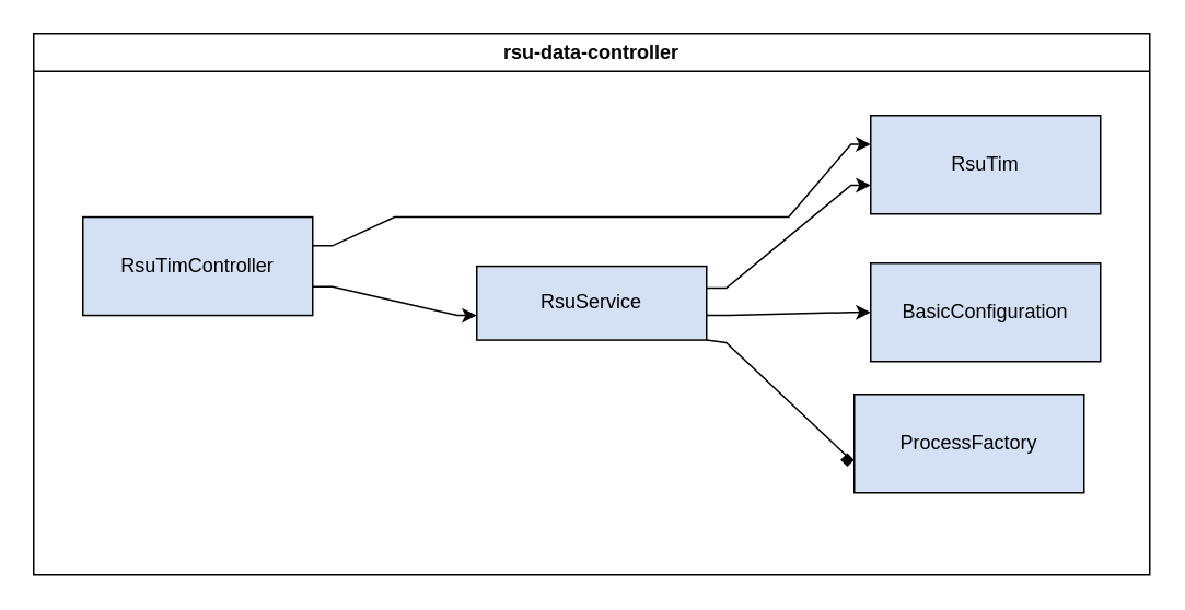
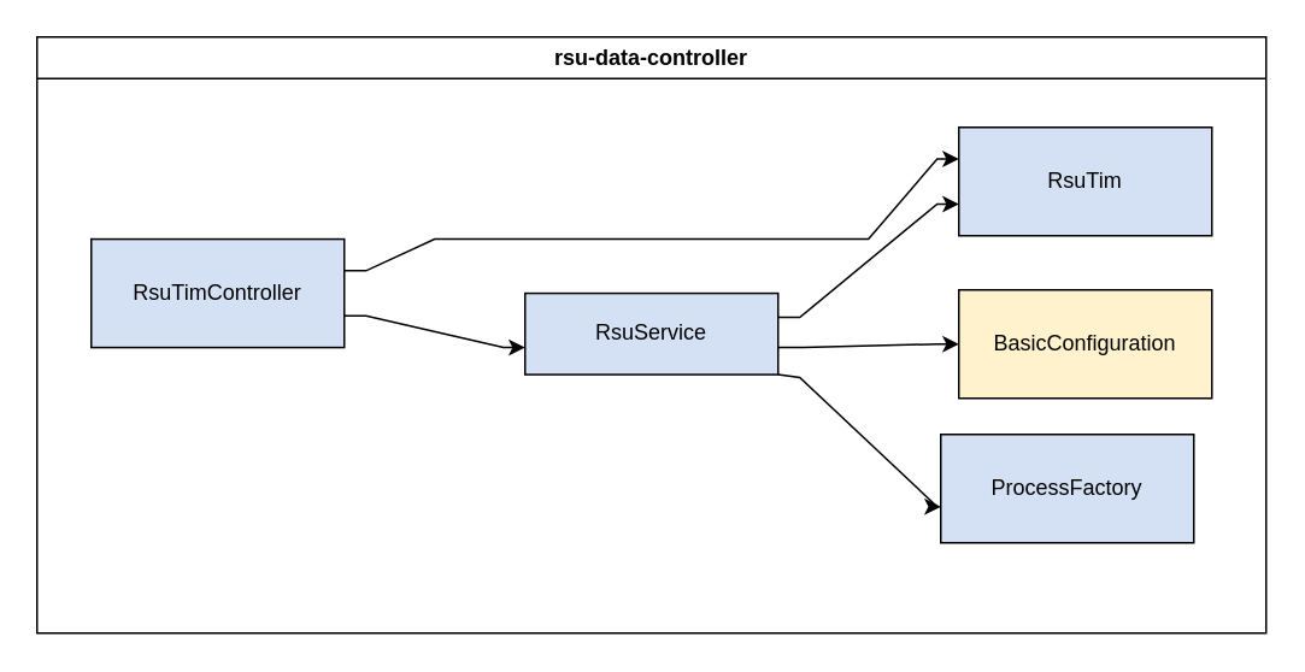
- <mxCell id="2" value="BasicConfiguration" style="rounded=0;whiteSpace=wrap;html=1;fillColor=#D4E1F5;container=0;" parent="1" vertex="1"><mxGeometry x="530" y="160" width="140" height="60" as="geometry" /></mxCell>
+ <mxCell id="2" value="BasicConfiguration" style="rounded=0;whiteSpace=wrap;html=1;fillColor=#fff2cc;container=0;" parent="1" vertex="1"><mxGeometry x="530" y="160" width="140" height="60" as="geometry" /></mxCell>
- <mxCell id="10" style="edgeStyle=orthogonalEdgeStyle;rounded=0;orthogonalLoop=1;jettySize=auto;html=1;noEdgeStyle=1;orthogonal=1;endArrow=diamond;" edge="1" parent="1" source="11" target="7"><mxGeometry relative="1" as="geometry"><Array as="points"><mxPoint x="442" y="208.542" /><mxPoint x="518" y="280" /></Array></mxGeometry></mxCell>
+ <mxCell id="10" style="edgeStyle=orthogonalEdgeStyle;rounded=0;orthogonalLoop=1;jettySize=auto;html=1;noEdgeStyle=1;orthogonal=1;" edge="1" parent="1" source="11" target="7"><mxGeometry relative="1" as="geometry"><Array as="points"><mxPoint x="442" y="208.542" /><mxPoint x="518" y="280" /></Array></mxGeometry></mxCell>
